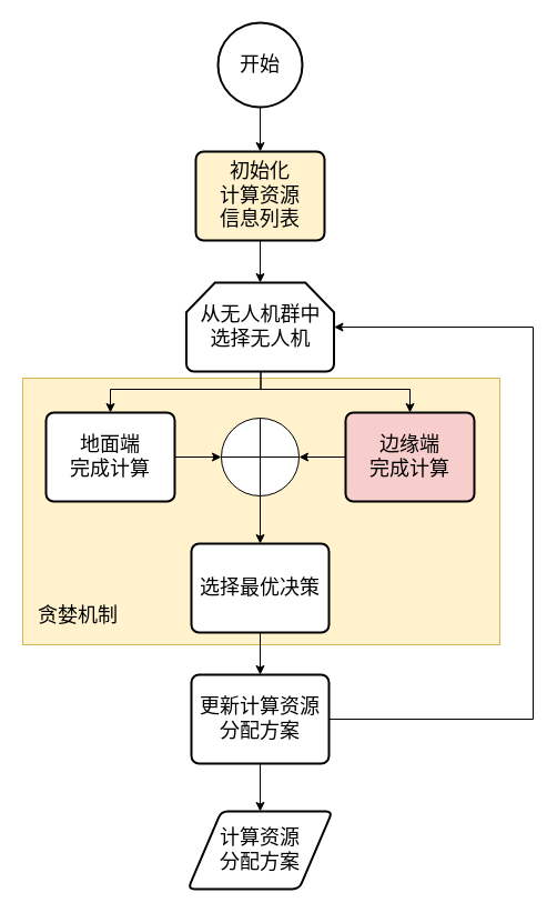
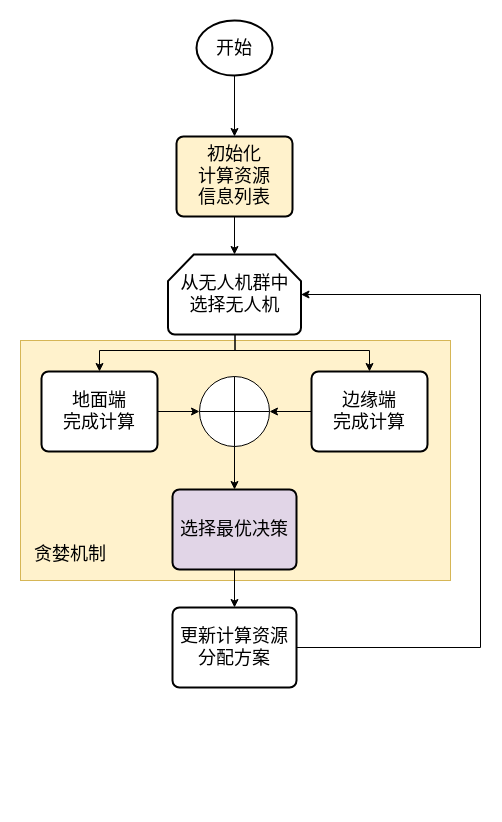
- <mxCell id="6" value="开始" style="strokeWidth=2;html=1;shape=mxgraph.flowchart.start_2;whiteSpace=wrap;fontSize=18;" vertex="1" parent="1"><mxGeometry x="196" y="20" width="76" height="76" as="geometry" /></mxCell>
+ <mxCell id="6" value="开始" style="strokeWidth=2;html=1;shape=mxgraph.flowchart.start_2;whiteSpace=wrap;fontSize=18;" vertex="1" parent="1"><mxGeometry x="196" y="20" width="76" height="55" as="geometry" /></mxCell>
- <mxCell id="18" value="边缘端&lt;br&gt;完成计算" style="rounded=1;whiteSpace=wrap;html=1;absoluteArcSize=1;arcSize=14;strokeWidth=2;fontSize=18;fillColor=#f8cecc;" vertex="1" parent="13"><mxGeometry x="270" width="116" height="80" as="geometry" /></mxCell>
+ <mxCell id="18" value="边缘端&lt;br&gt;完成计算" style="rounded=1;whiteSpace=wrap;html=1;absoluteArcSize=1;arcSize=14;strokeWidth=2;fontSize=18;" vertex="1" parent="13"><mxGeometry x="270" width="116" height="80" as="geometry" /></mxCell>
- <mxCell id="12" value="选择最优决策" style="rounded=1;whiteSpace=wrap;html=1;absoluteArcSize=1;arcSize=14;strokeWidth=2;fontSize=18;" vertex="1" parent="1"><mxGeometry x="172" y="489" width="124" height="80" as="geometry" /></mxCell>
+ <mxCell id="12" value="选择最优决策" style="rounded=1;whiteSpace=wrap;html=1;absoluteArcSize=1;arcSize=14;strokeWidth=2;fontSize=18;fillColor=#e1d5e7;" vertex="1" parent="1"><mxGeometry x="172" y="489" width="124" height="80" as="geometry" /></mxCell>
- <mxCell id="20" style="edgeStyle=orthogonalEdgeStyle;rounded=0;orthogonalLoop=1;jettySize=auto;html=1;exitX=0.5;exitY=1;exitDx=0;exitDy=0;entryX=0.5;entryY=0;entryDx=0;entryDy=0;fontSize=18;" edge="1" parent="1" source="22" target="7"><mxGeometry relative="1" as="geometry" /></mxCell>
- <mxCell id="7" value="计算资源&lt;br&gt;分配方案" style="shape=parallelogram;html=1;strokeWidth=2;perimeter=parallelogramPerimeter;whiteSpace=wrap;rounded=1;arcSize=12;size=0.23;fontSize=18;" vertex="1" parent="1"><mxGeometry x="169" y="730" width="130" height="70" as="geometry" /></mxCell>
